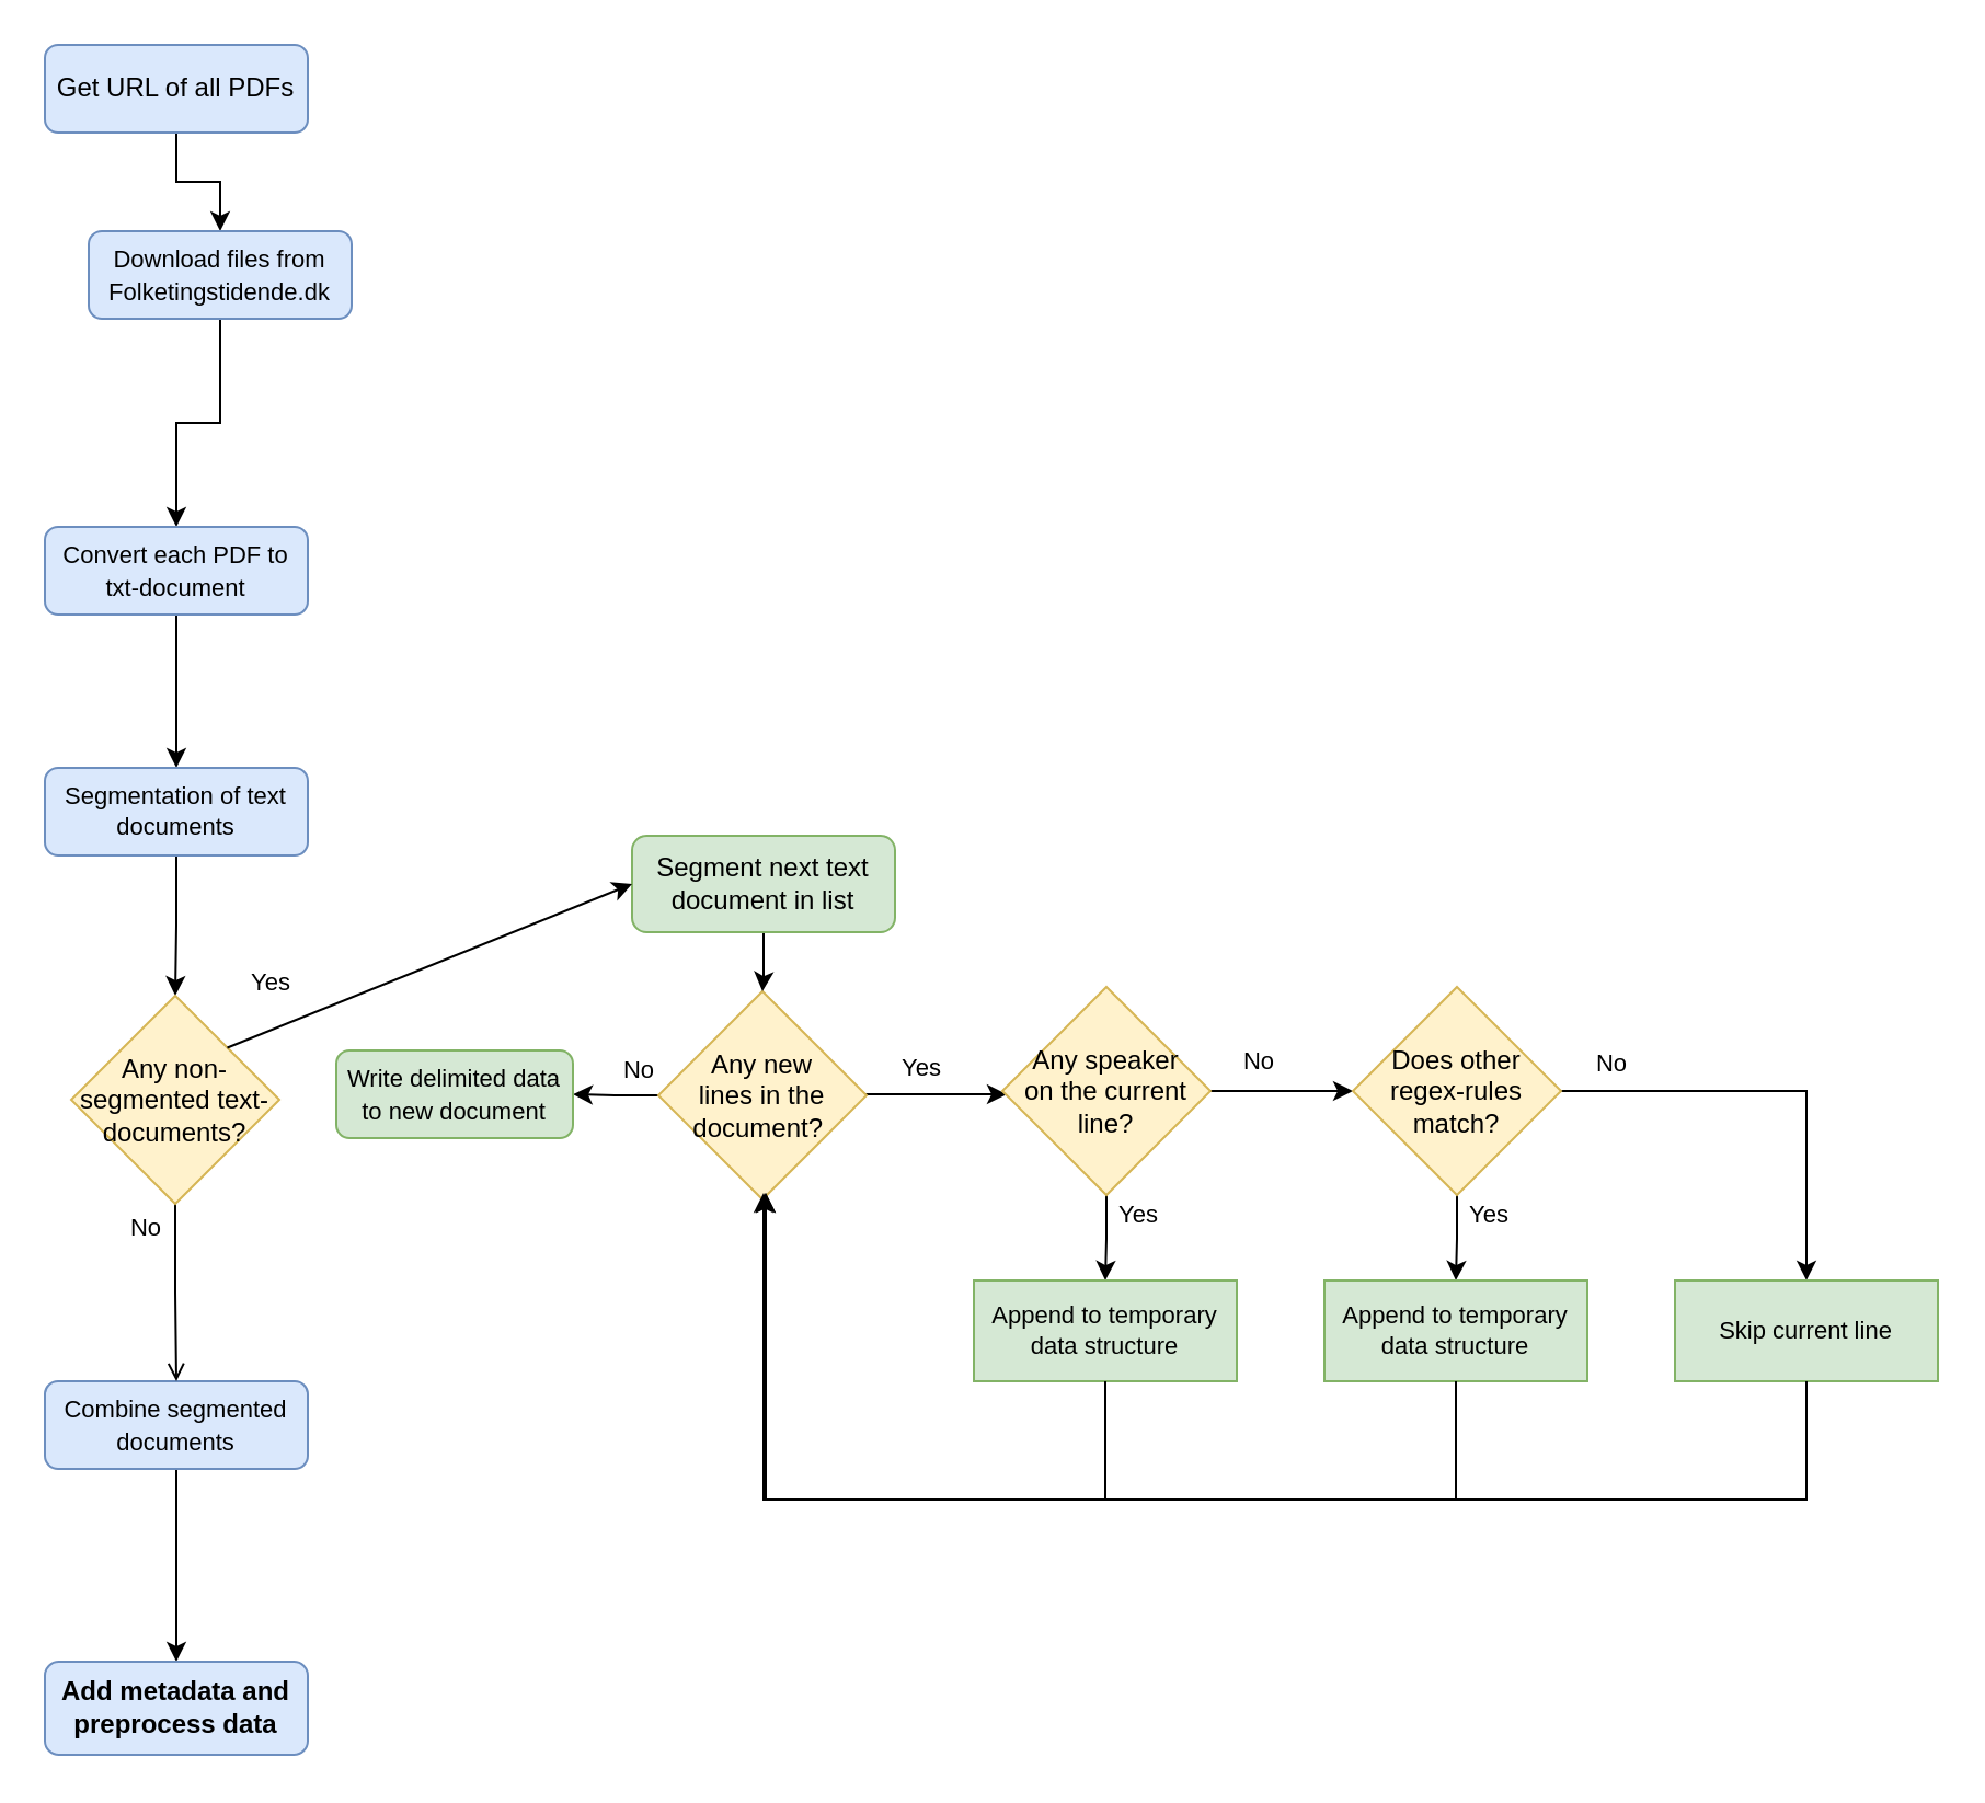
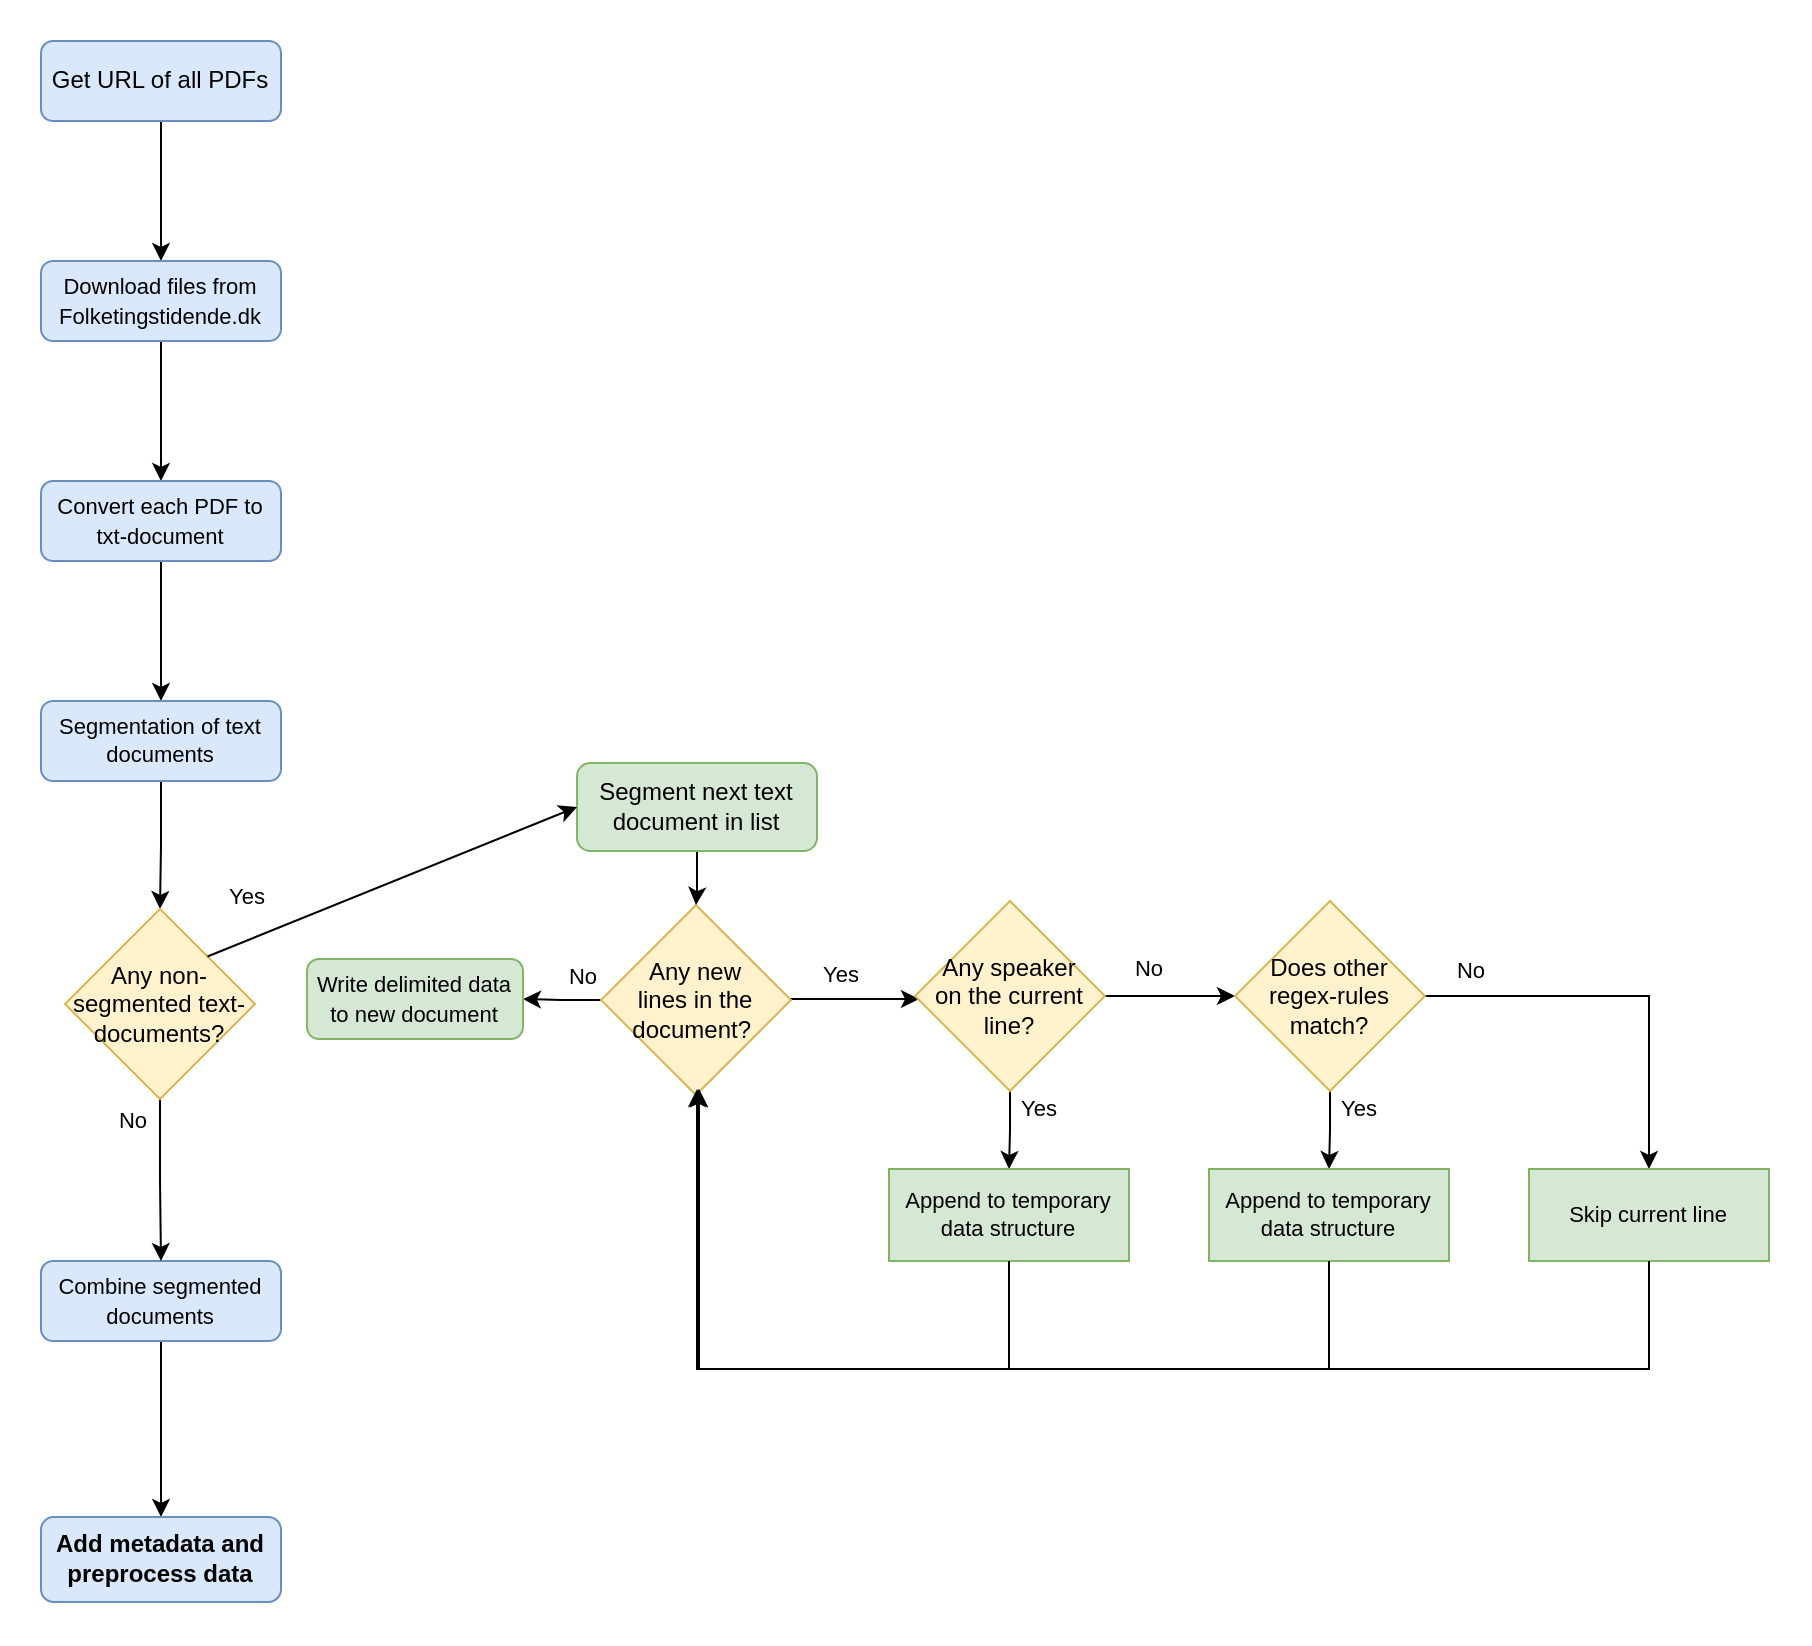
- <mxCell id="5" value="&lt;font style=&quot;font-size: 11px&quot;&gt;Download files from Folketingstidende.dk&lt;/font&gt;" style="whiteSpace=wrap;html=1;rounded=1;shadow=0;strokeWidth=1;glass=0;fillColor=#dae8fc;strokeColor=#6c8ebf;" parent="1" vertex="1"><mxGeometry x="40" y="105" width="120" height="40" as="geometry" /></mxCell>
+ <mxCell id="5" value="&lt;font style=&quot;font-size: 11px&quot;&gt;Download files from Folketingstidende.dk&lt;/font&gt;" style="whiteSpace=wrap;html=1;rounded=1;shadow=0;strokeWidth=1;glass=0;fillColor=#dae8fc;strokeColor=#6c8ebf;" parent="1" vertex="1"><mxGeometry x="20" y="130" width="120" height="40" as="geometry" /></mxCell>
- <mxCell id="34" value="" style="edgeStyle=orthogonalEdgeStyle;rounded=0;orthogonalLoop=1;jettySize=auto;html=1;endArrow=open;" parent="1" source="35" target="29" edge="1"><mxGeometry relative="1" as="geometry" /></mxCell>
+ <mxCell id="34" value="" style="edgeStyle=orthogonalEdgeStyle;rounded=0;orthogonalLoop=1;jettySize=auto;html=1;" parent="1" source="35" target="29" edge="1"><mxGeometry relative="1" as="geometry" /></mxCell>
